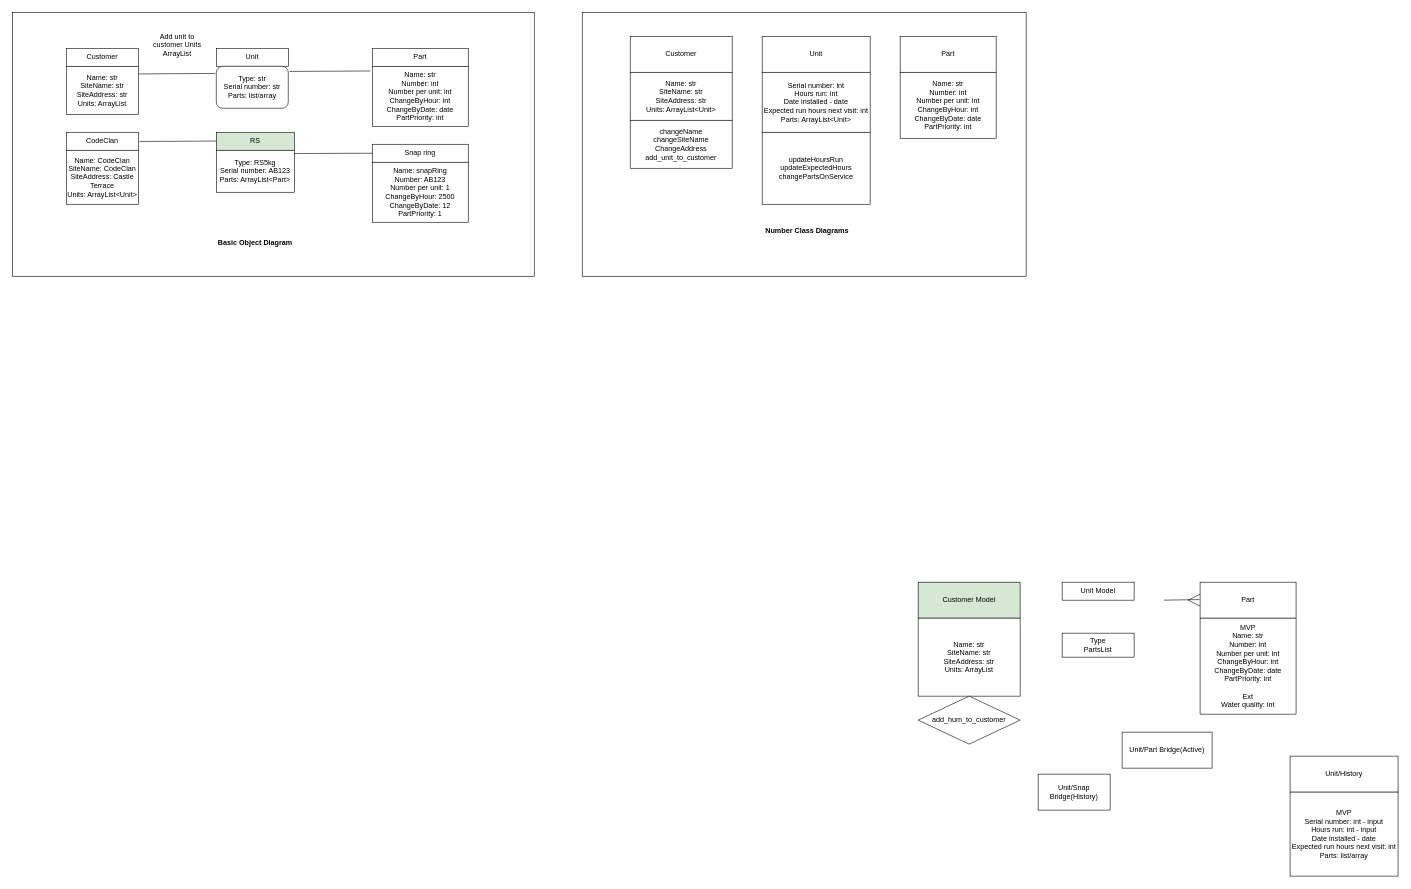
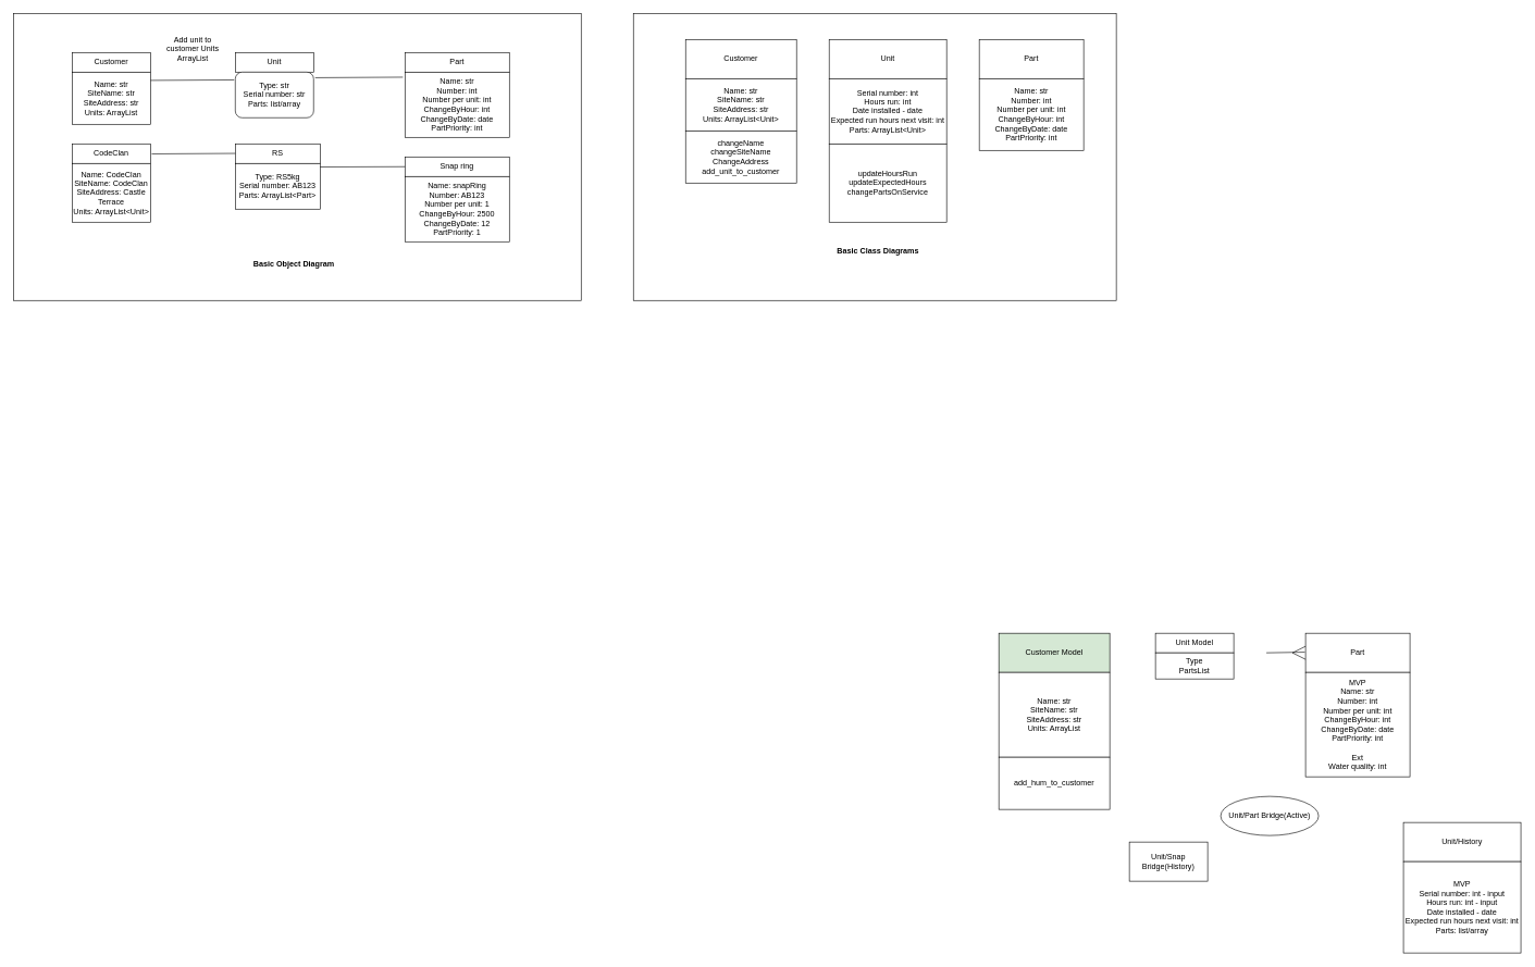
- <mxCell id="12" value="RS" style="rounded=0;whiteSpace=wrap;html=1;fillColor=#d5e8d4;" vertex="1" parent="1"><mxGeometry x="360" y="220" width="130" height="30" as="geometry" /></mxCell>
+ <mxCell id="12" value="RS" style="rounded=0;whiteSpace=wrap;html=1;" vertex="1" parent="1"><mxGeometry x="360" y="220" width="130" height="30" as="geometry" /></mxCell>
- <mxCell id="31" value="&lt;b&gt;Number Class Diagrams&lt;/b&gt;" style="text;html=1;strokeColor=none;fillColor=none;align=center;verticalAlign=middle;whiteSpace=wrap;rounded=0;" vertex="1" parent="1"><mxGeometry x="1180" y="370" width="330" height="30" as="geometry" /></mxCell>
+ <mxCell id="31" value="&lt;b&gt;Basic Class Diagrams&lt;/b&gt;" style="text;html=1;strokeColor=none;fillColor=none;align=center;verticalAlign=middle;whiteSpace=wrap;rounded=0;" vertex="1" parent="1"><mxGeometry x="1180" y="370" width="330" height="30" as="geometry" /></mxCell>
- <mxCell id="22" value="&lt;b&gt;Basic Object Diagram&lt;/b&gt;" style="text;html=1;strokeColor=none;fillColor=none;align=center;verticalAlign=middle;whiteSpace=wrap;rounded=0;" vertex="1" parent="1"><mxGeometry x="250" y="390" width="350" height="30" as="geometry" /></mxCell>
+ <mxCell id="22" value="&lt;b&gt;Basic Object Diagram&lt;/b&gt;" style="text;html=1;strokeColor=none;fillColor=none;align=center;verticalAlign=middle;whiteSpace=wrap;rounded=0;" vertex="1" parent="1"><mxGeometry x="275" y="390" width="350" height="30" as="geometry" /></mxCell>
- <mxCell id="46" value="Type&lt;br&gt;PartsList" style="rounded=0;whiteSpace=wrap;html=1;" vertex="1" parent="1"><mxGeometry x="1770" y="1055" width="120" height="40" as="geometry" /></mxCell>
+ <mxCell id="46" value="Type&lt;br&gt;PartsList" style="rounded=0;whiteSpace=wrap;html=1;" vertex="1" parent="1"><mxGeometry x="1770" y="1000" width="120" height="40" as="geometry" /></mxCell>
- <mxCell id="39" value="add_hum_to_customer&lt;br&gt;" style="rhombus;whiteSpace=wrap;html=1;" vertex="1" parent="1"><mxGeometry x="1530" y="1160" width="170" height="80" as="geometry" /></mxCell>
+ <mxCell id="39" value="add_hum_to_customer&lt;br&gt;" style="rounded=0;whiteSpace=wrap;html=1;" vertex="1" parent="1"><mxGeometry x="1530" y="1160" width="170" height="80" as="geometry" /></mxCell>
- <mxCell id="40" value="Unit/Part Bridge(Active)" style="rounded=0;whiteSpace=wrap;html=1;" vertex="1" parent="1"><mxGeometry x="1870" y="1220" width="150" height="60" as="geometry" /></mxCell>
+ <mxCell id="40" value="Unit/Part Bridge(Active)" style="ellipse;whiteSpace=wrap;html=1;" vertex="1" parent="1"><mxGeometry x="1870" y="1220" width="150" height="60" as="geometry" /></mxCell>
